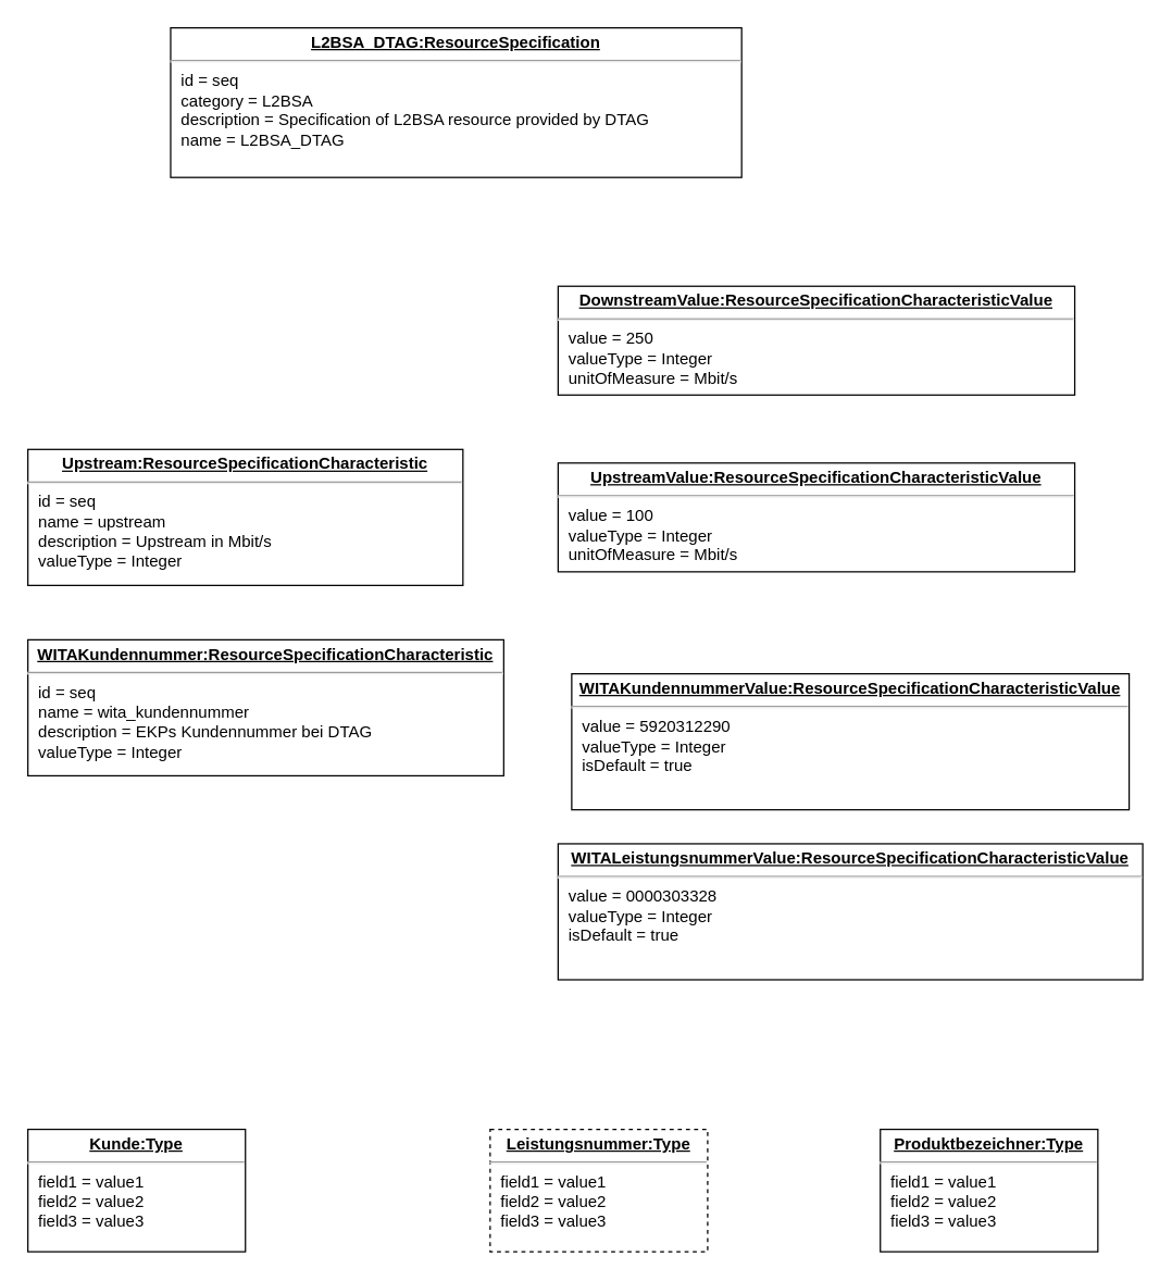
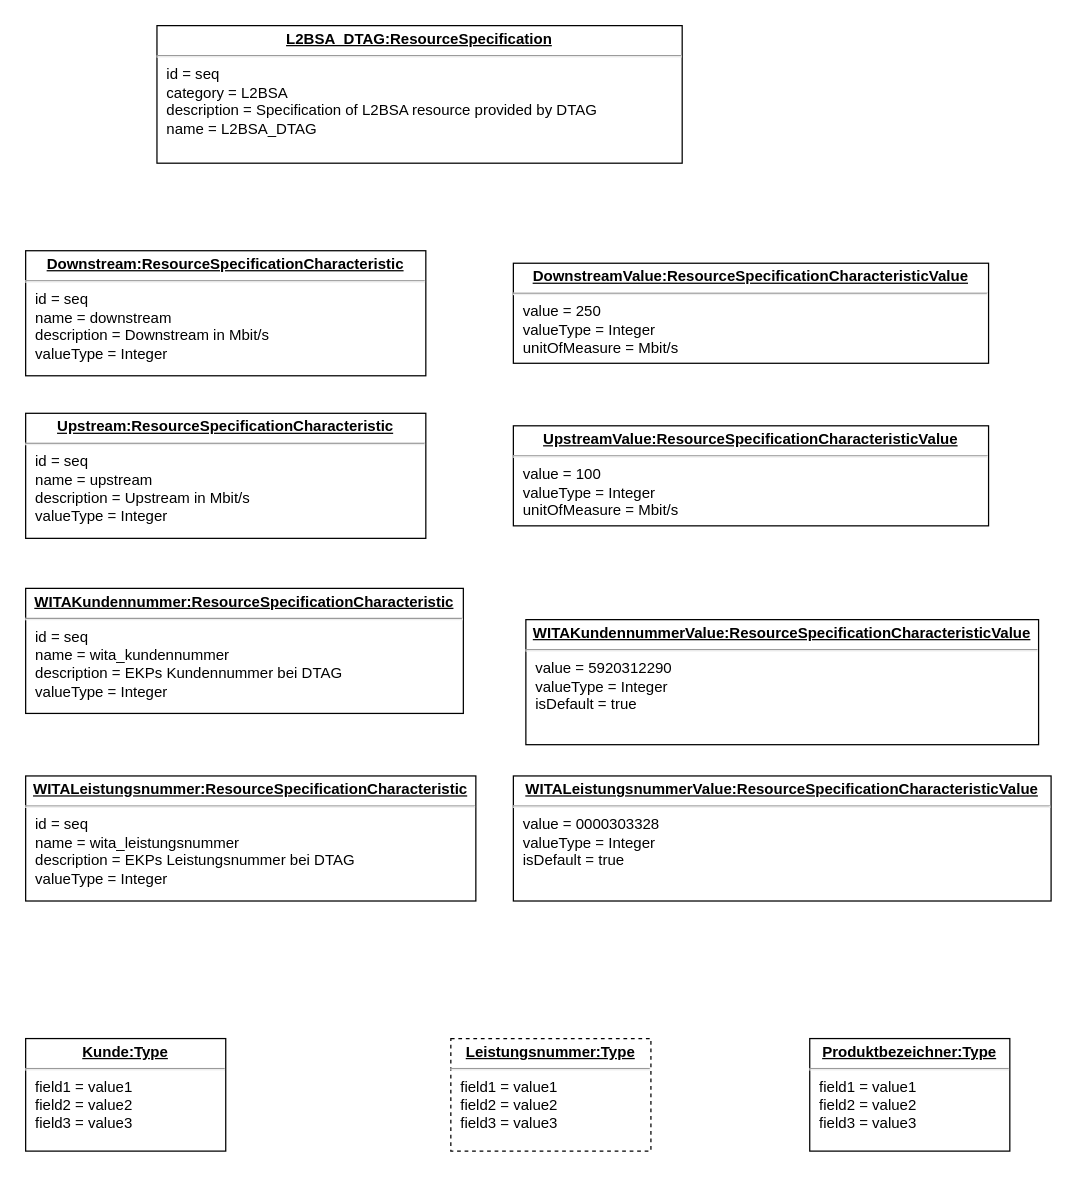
+ <mxCell id="3" value="&lt;p style=&quot;margin:0px;margin-top:4px;text-align:center;text-decoration:underline;&quot;&gt;&lt;b&gt;Downstream:ResourceSpecificationCharacteristic&lt;/b&gt;&lt;/p&gt;&lt;hr&gt;&lt;p style=&quot;margin:0px;margin-left:8px;&quot;&gt;id = seq&lt;/p&gt;&lt;p style=&quot;margin:0px;margin-left:8px;&quot;&gt;name = downstream&lt;br&gt;description = Downstream in Mbit/s&lt;br&gt;valueType = Integer&lt;/p&gt;" style="verticalAlign=top;align=left;overflow=fill;fontSize=12;fontFamily=Helvetica;html=1;whiteSpace=wrap;" parent="1" vertex="1"><mxGeometry x="20" y="200" width="320" height="100" as="geometry" /></mxCell>
+ <mxCell id="9" value="&lt;p style=&quot;margin:0px;margin-top:4px;text-align:center;text-decoration:underline;&quot;&gt;&lt;b&gt;WITALeistungsnummer:ResourceSpecificationCharacteristic&lt;/b&gt;&lt;/p&gt;&lt;hr&gt;&lt;p style=&quot;margin:0px;margin-left:8px;&quot;&gt;id = seq&lt;/p&gt;&lt;p style=&quot;margin:0px;margin-left:8px;&quot;&gt;name = wita_leistungsnummer&lt;br&gt;description = EKPs Leistungsnummer bei DTAG&lt;br&gt;valueType = Integer&lt;/p&gt;" style="verticalAlign=top;align=left;overflow=fill;fontSize=12;fontFamily=Helvetica;html=1;whiteSpace=wrap;" parent="1" vertex="1"><mxGeometry x="20" y="620" width="360" height="100" as="geometry" /></mxCell>
